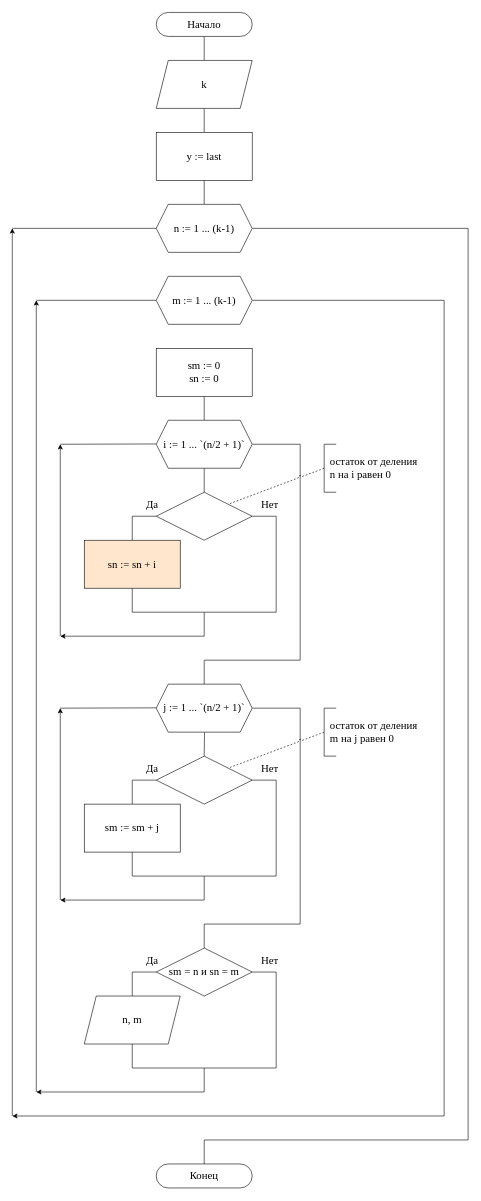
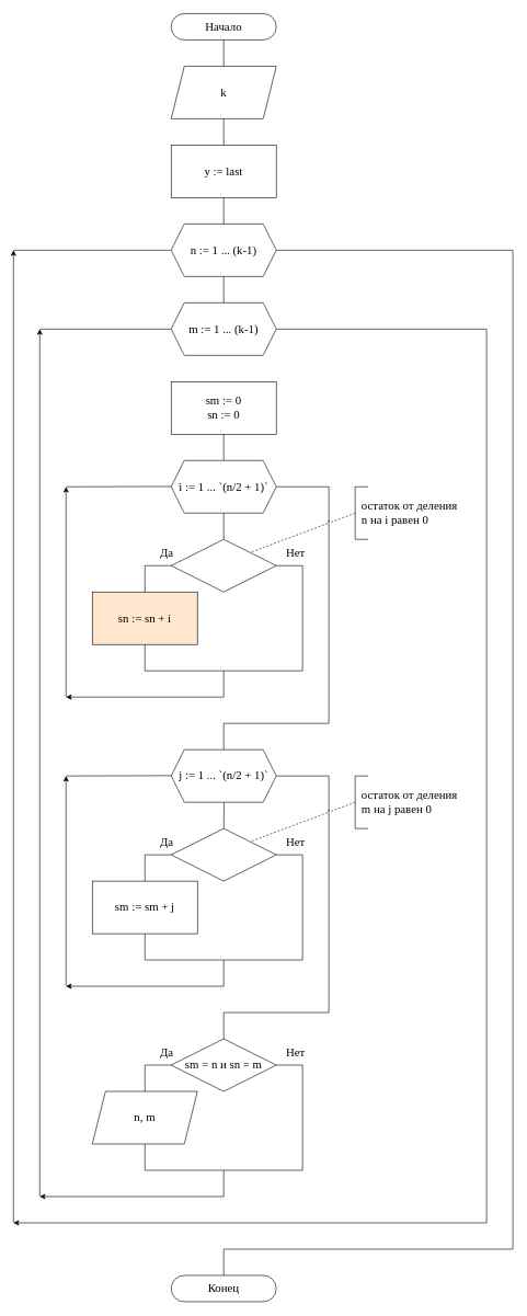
+ <mxCell id="8" value="" style="edgeStyle=orthogonalEdgeStyle;rounded=0;orthogonalLoop=1;jettySize=auto;html=1;endArrow=none;endFill=0;fontSize=18;fontFamily=Times New Roman;" edge="1" parent="1" source="10" target="12"><mxGeometry relative="1" as="geometry" /></mxCell>
